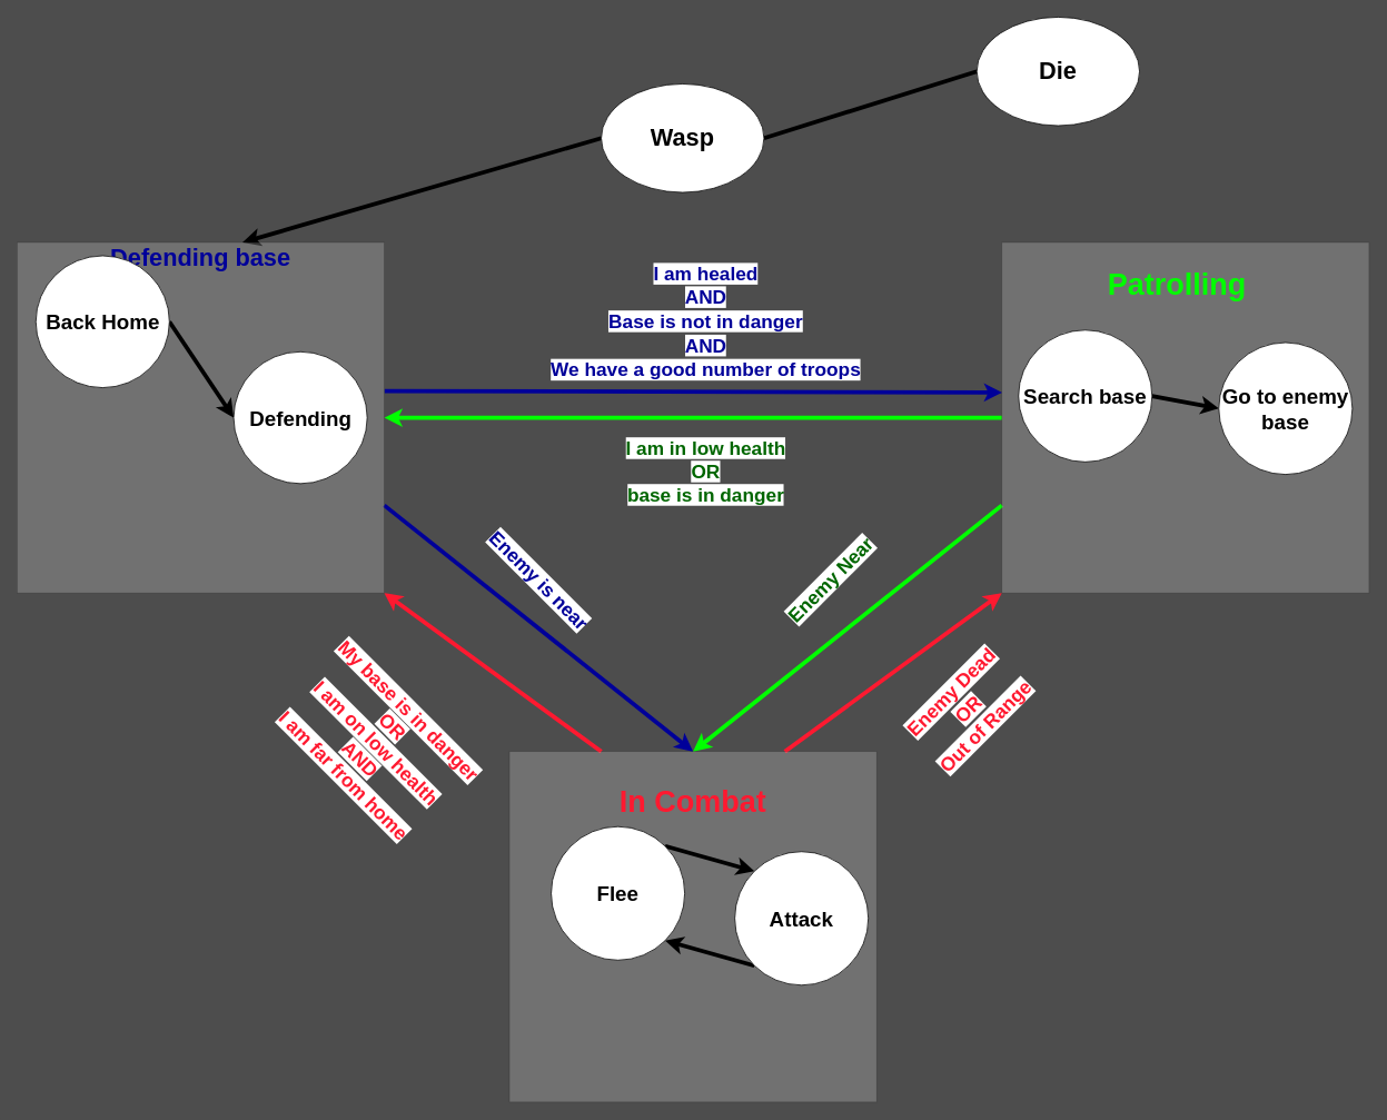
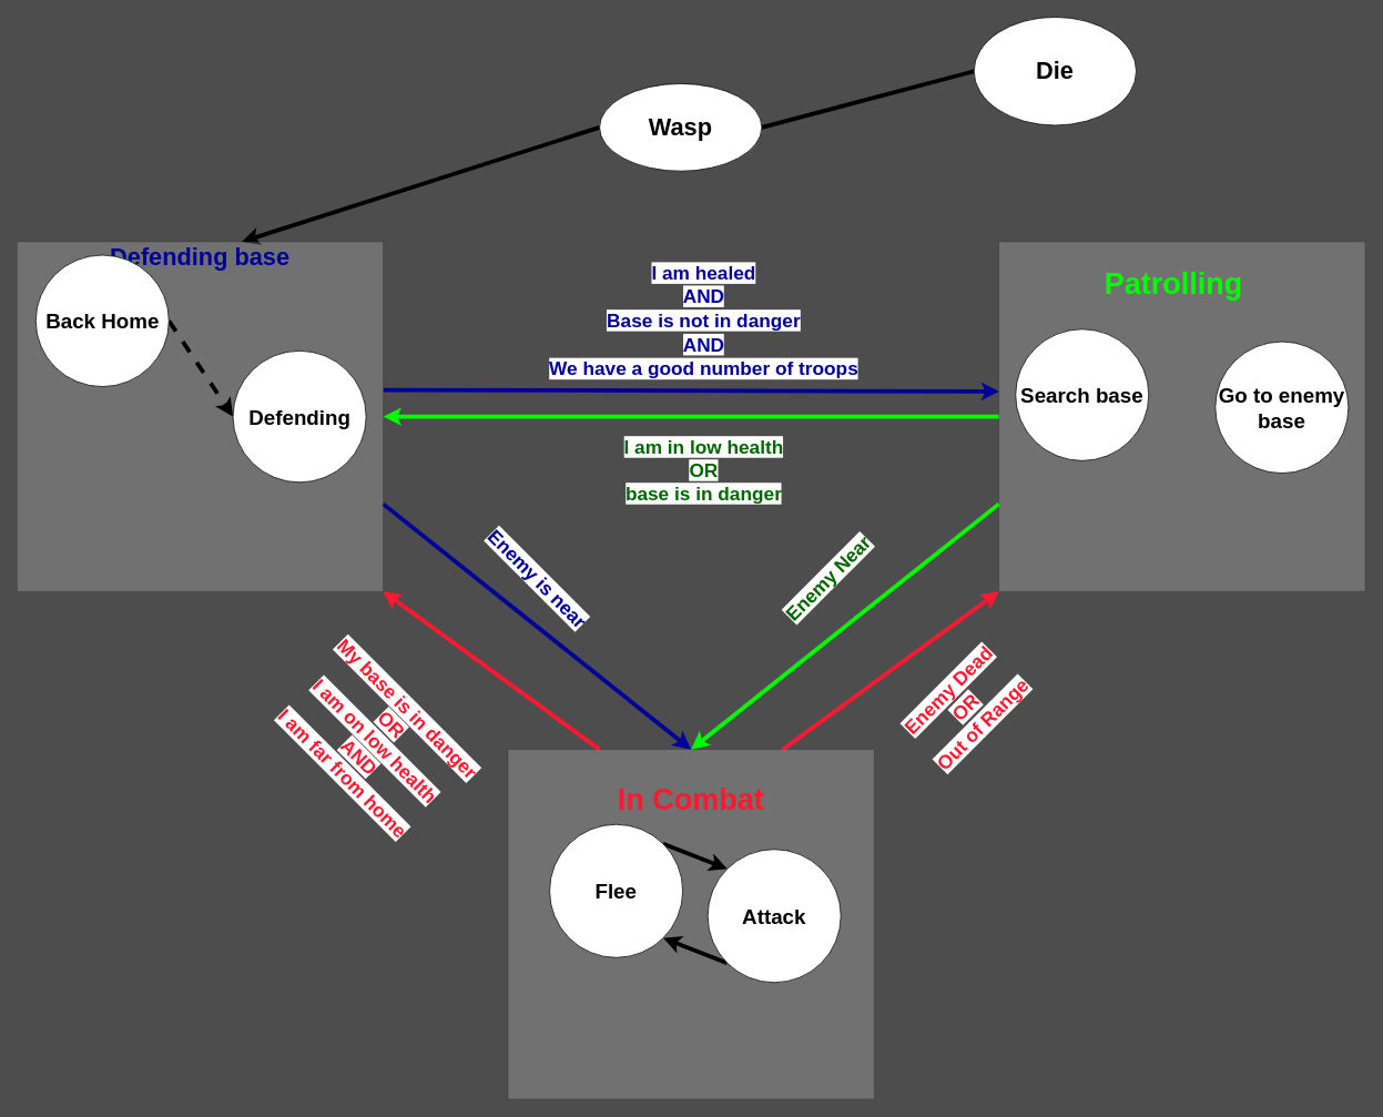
- <mxCell id="6" value="&lt;font style=&quot;font-size: 29px&quot;&gt;&lt;b&gt;Wasp&lt;br&gt;&lt;/b&gt;&lt;/font&gt;" style="ellipse;whiteSpace=wrap;html=1;" vertex="1" parent="1"><mxGeometry x="720" y="100" width="195" height="130" as="geometry" /></mxCell>
+ <mxCell id="6" value="&lt;font style=&quot;font-size: 29px&quot;&gt;&lt;b&gt;Wasp&lt;br&gt;&lt;/b&gt;&lt;/font&gt;" style="ellipse;whiteSpace=wrap;html=1;" vertex="1" parent="1"><mxGeometry x="720" y="100" width="195" height="105" as="geometry" /></mxCell>
- <mxCell id="13" style="edgeStyle=none;rounded=0;orthogonalLoop=1;jettySize=auto;html=1;exitX=1;exitY=0.5;exitDx=0;exitDy=0;entryX=0;entryY=0.5;entryDx=0;entryDy=0;strokeWidth=5;" edge="1" parent="1" source="14" target="15"><mxGeometry relative="1" as="geometry" /></mxCell>
+ <mxCell id="13" style="edgeStyle=none;rounded=0;orthogonalLoop=1;jettySize=auto;html=1;exitX=1;exitY=0.5;exitDx=0;exitDy=0;entryX=0;entryY=0.5;entryDx=0;entryDy=0;strokeWidth=5;dashed=1;" edge="1" parent="1" source="14" target="15"><mxGeometry relative="1" as="geometry" /></mxCell>
- <mxCell id="18" style="edgeStyle=none;rounded=0;orthogonalLoop=1;jettySize=auto;html=1;exitX=1;exitY=0.5;exitDx=0;exitDy=0;entryX=0;entryY=0.5;entryDx=0;entryDy=0;strokeWidth=5;" edge="1" parent="1" source="19" target="20"><mxGeometry relative="1" as="geometry" /></mxCell>
- <mxCell id="28" value="&lt;font style=&quot;font-size: 25px&quot;&gt;&lt;b&gt;Attack&lt;br&gt;&lt;/b&gt;&lt;/font&gt;" style="ellipse;whiteSpace=wrap;html=1;" vertex="1" parent="1"><mxGeometry x="880" y="1020" width="160" height="160" as="geometry" /></mxCell>
+ <mxCell id="28" value="&lt;font style=&quot;font-size: 25px&quot;&gt;&lt;b&gt;Attack&lt;br&gt;&lt;/b&gt;&lt;/font&gt;" style="ellipse;whiteSpace=wrap;html=1;" vertex="1" parent="1"><mxGeometry x="850" y="1020" width="160" height="160" as="geometry" /></mxCell>
